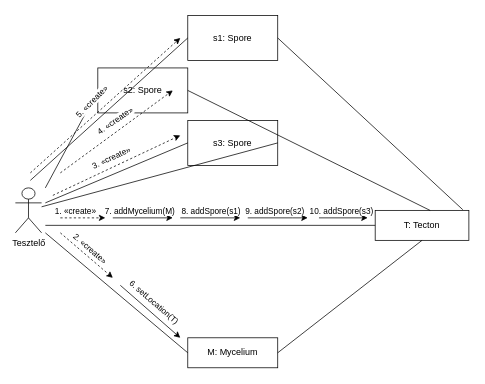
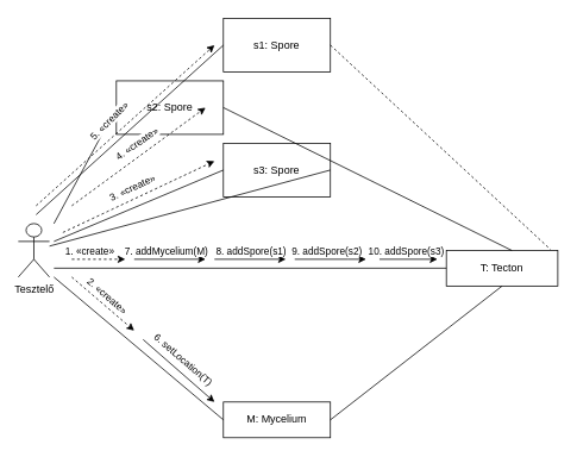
- <mxCell id="26" value="" style="endArrow=none;html=1;rounded=0;entryX=0.935;entryY=-0.022;entryDx=0;entryDy=0;exitX=1;exitY=0.5;exitDx=0;exitDy=0;entryPerimeter=0;" parent="1" source="14" target="2" edge="1"><mxGeometry width="50" height="50" relative="1" as="geometry"><mxPoint x="397" y="40" as="sourcePoint" /><mxPoint x="595" y="200" as="targetPoint" /></mxGeometry></mxCell>
+ <mxCell id="26" value="" style="endArrow=none;html=1;rounded=0;entryX=0.935;entryY=-0.022;entryDx=0;entryDy=0;exitX=1;exitY=0.5;exitDx=0;exitDy=0;entryPerimeter=0;dashed=1;" parent="1" source="14" target="2" edge="1"><mxGeometry width="50" height="50" relative="1" as="geometry"><mxPoint x="397" y="40" as="sourcePoint" /><mxPoint x="595" y="200" as="targetPoint" /></mxGeometry></mxCell>
